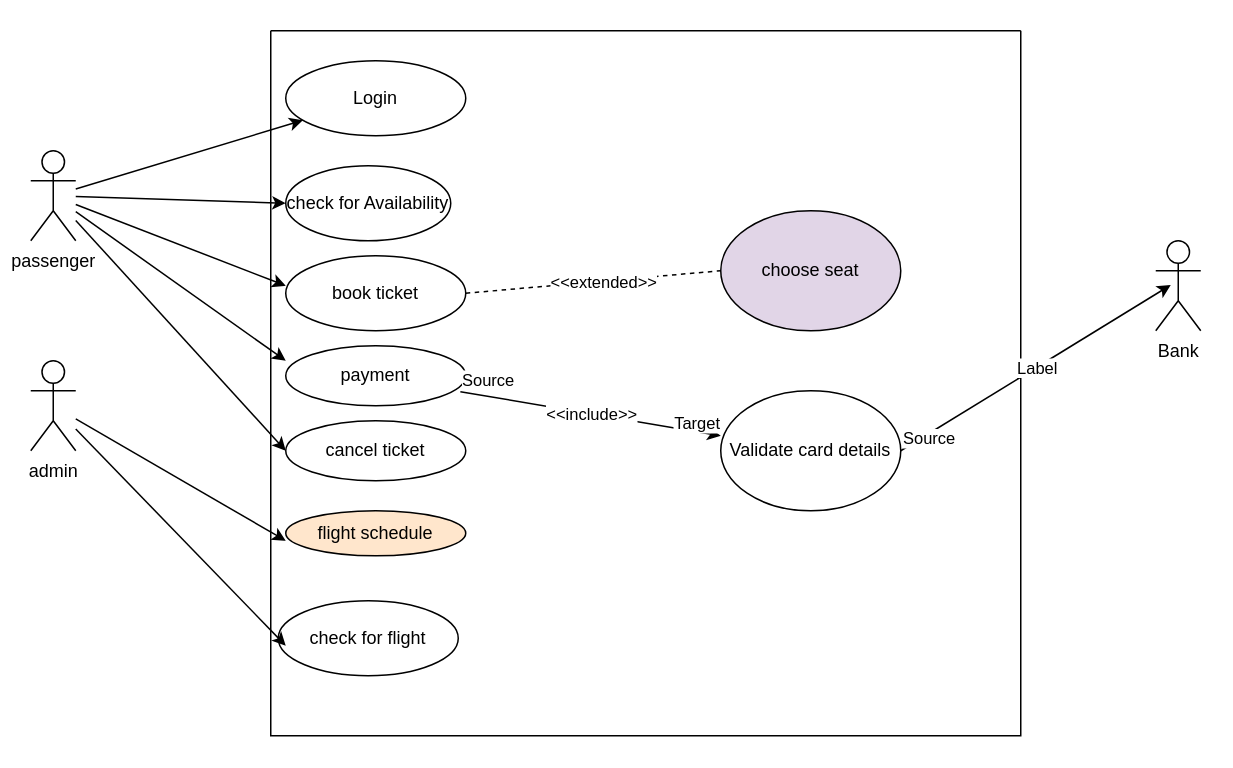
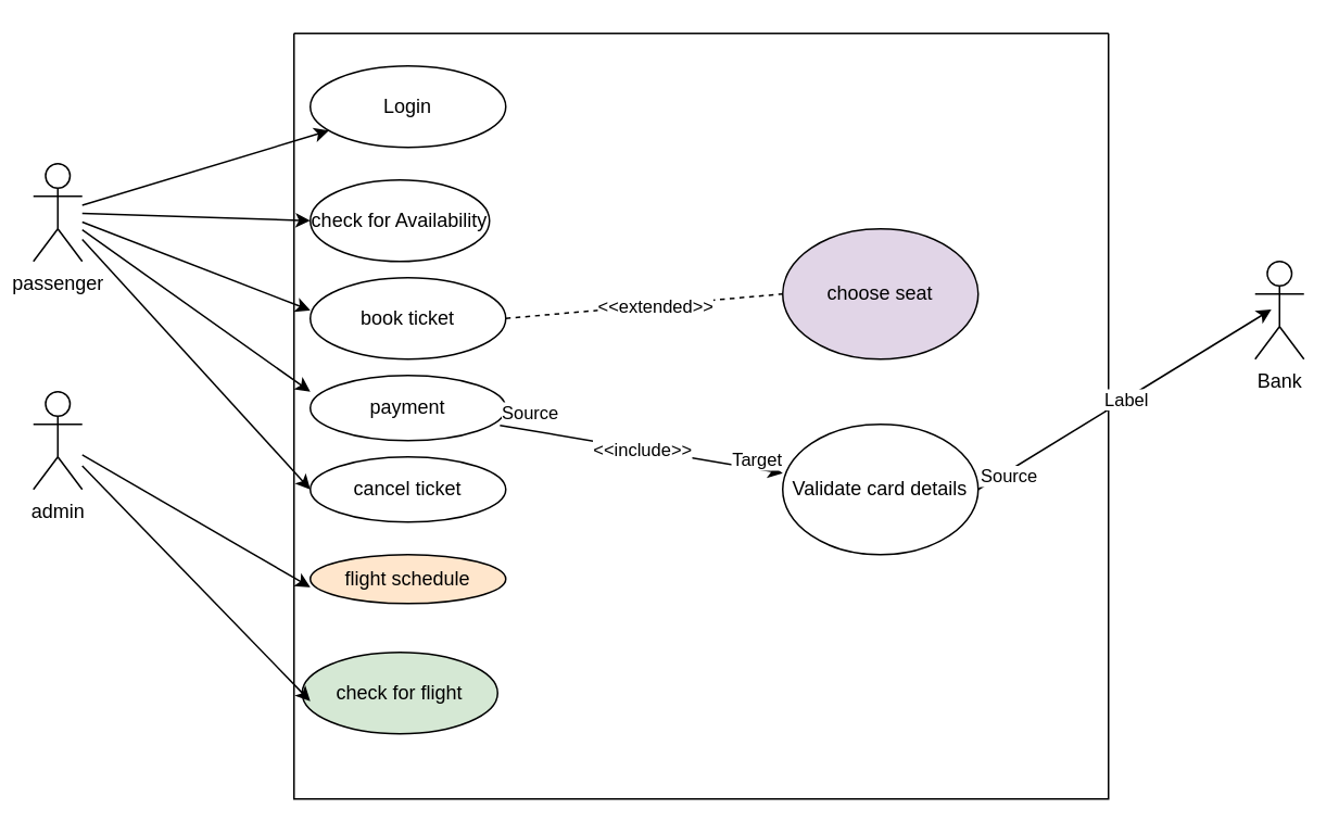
- <mxCell id="12" value="check for flight" style="ellipse;whiteSpace=wrap;html=1;" vertex="1" parent="5"><mxGeometry x="5" y="380" width="120" height="50" as="geometry" /></mxCell>
+ <mxCell id="12" value="check for flight" style="ellipse;whiteSpace=wrap;html=1;fillColor=#d5e8d4;" vertex="1" parent="5"><mxGeometry x="5" y="380" width="120" height="50" as="geometry" /></mxCell>
